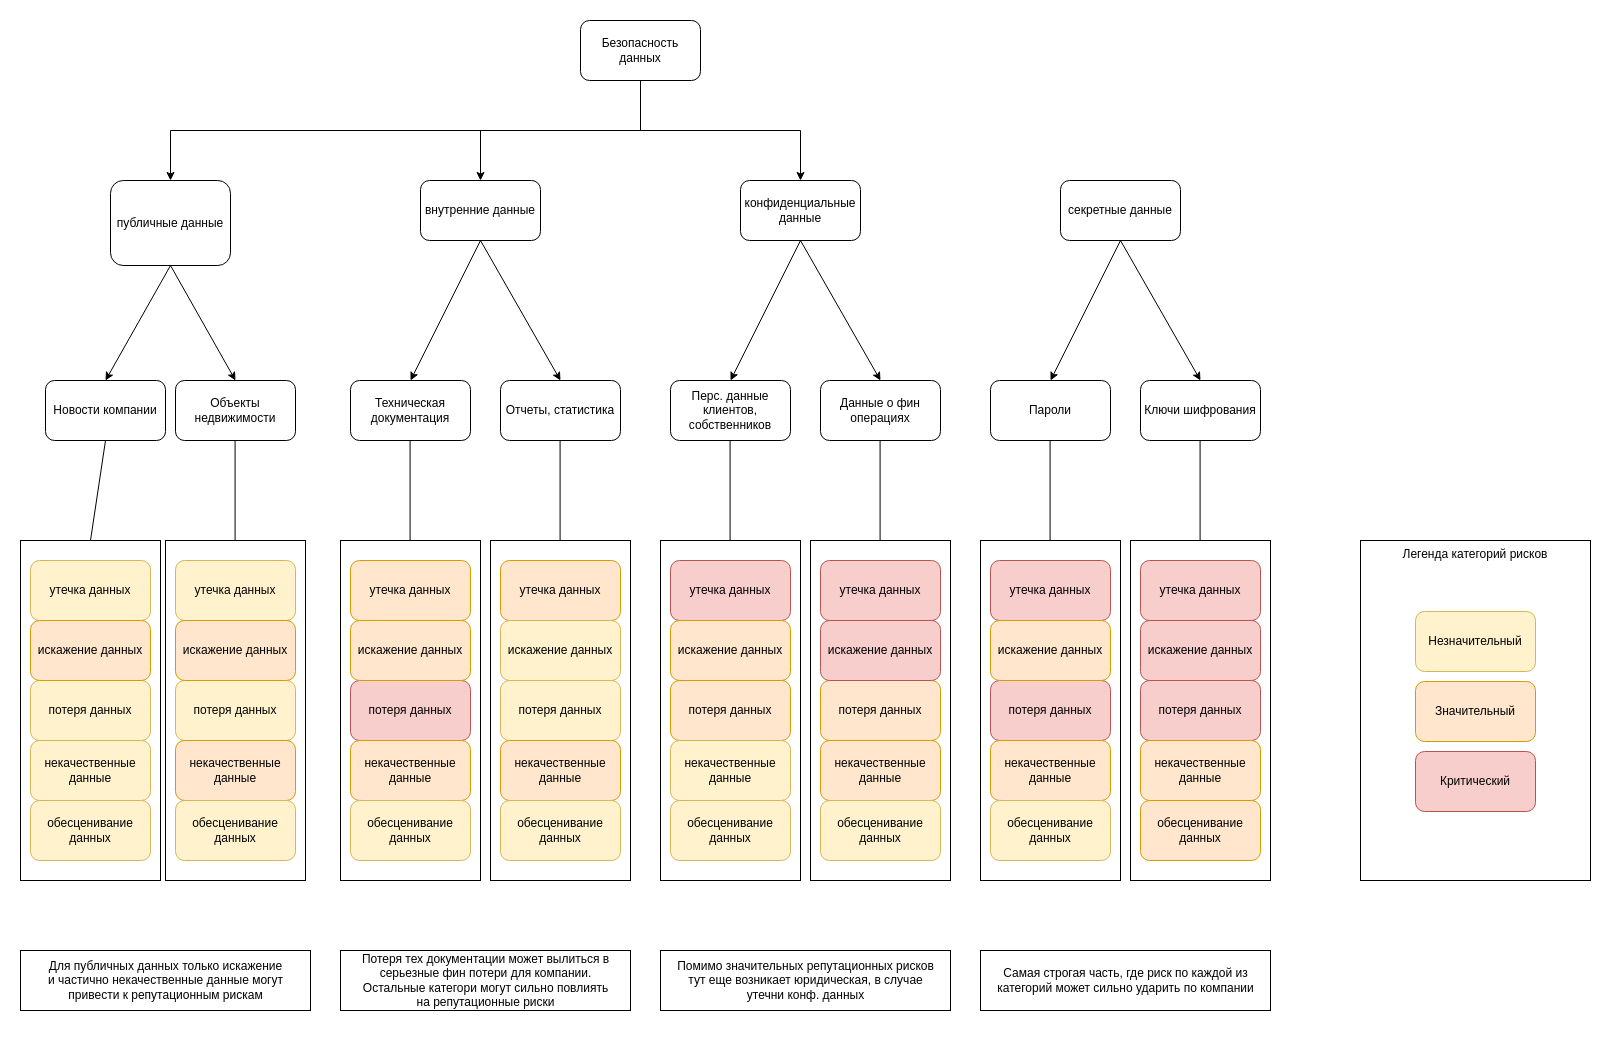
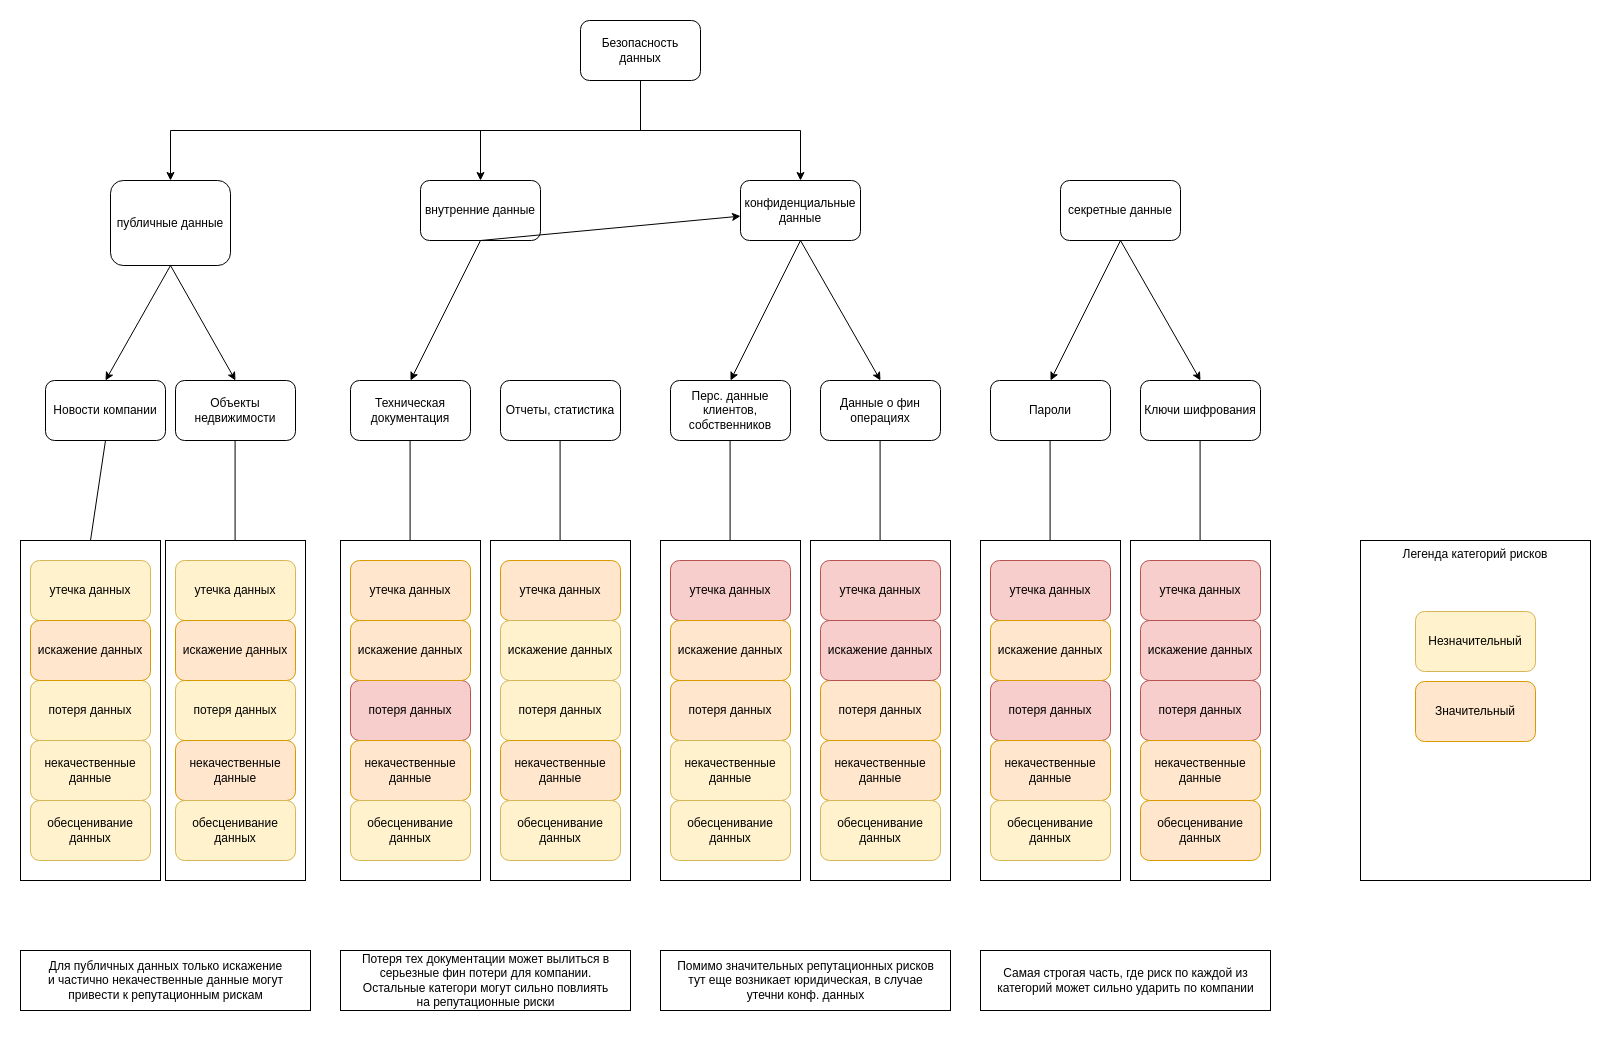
- <mxCell id="22" value="" style="endArrow=classic;html=1;rounded=0;exitX=0.5;exitY=1;exitDx=0;exitDy=0;entryX=0.5;entryY=0;entryDx=0;entryDy=0;" edge="1" parent="1" source="5" target="14"><mxGeometry width="50" height="50" relative="1" as="geometry"><mxPoint x="560" y="250" as="sourcePoint" /><mxPoint x="490" y="390" as="targetPoint" /></mxGeometry></mxCell>
+ <mxCell id="22" value="" style="endArrow=classic;html=1;rounded=0;exitX=0.5;exitY=1;exitDx=0;exitDy=0;" edge="1" parent="1" source="5" target="6"><mxGeometry width="50" height="50" relative="1" as="geometry"><mxPoint x="560" y="250" as="sourcePoint" /><mxPoint x="490" y="390" as="targetPoint" /></mxGeometry></mxCell>
- <mxCell id="29" value="Критический" style="rounded=1;whiteSpace=wrap;html=1;fillColor=#f8cecc;strokeColor=#b85450;" vertex="1" parent="1"><mxGeometry x="1415" y="751" width="120" height="60" as="geometry" /></mxCell>
